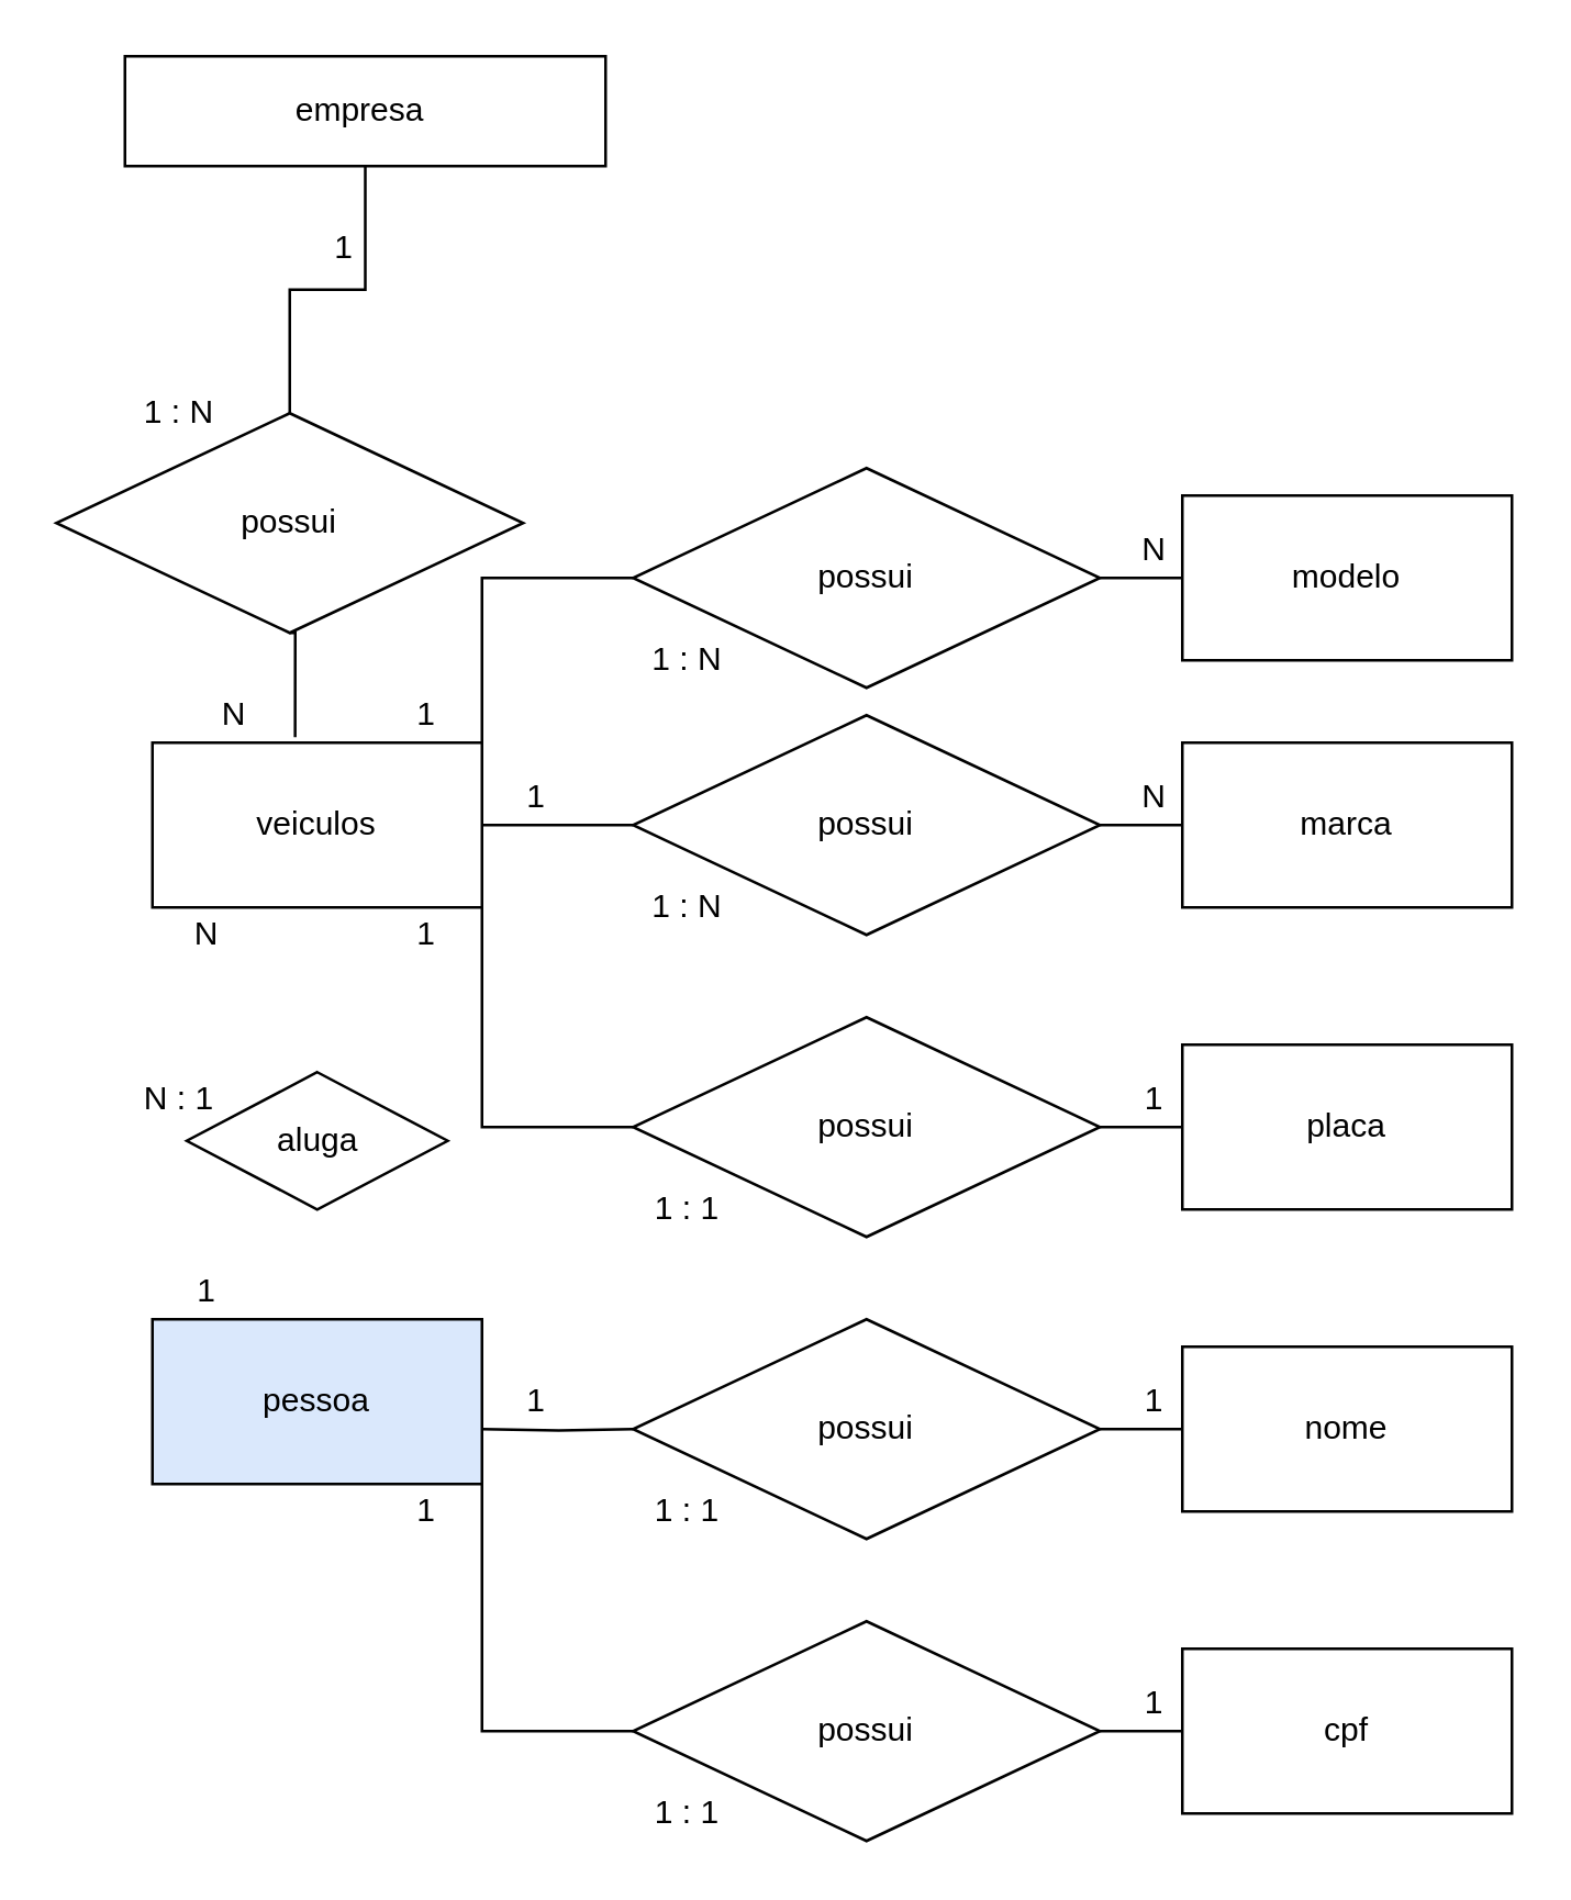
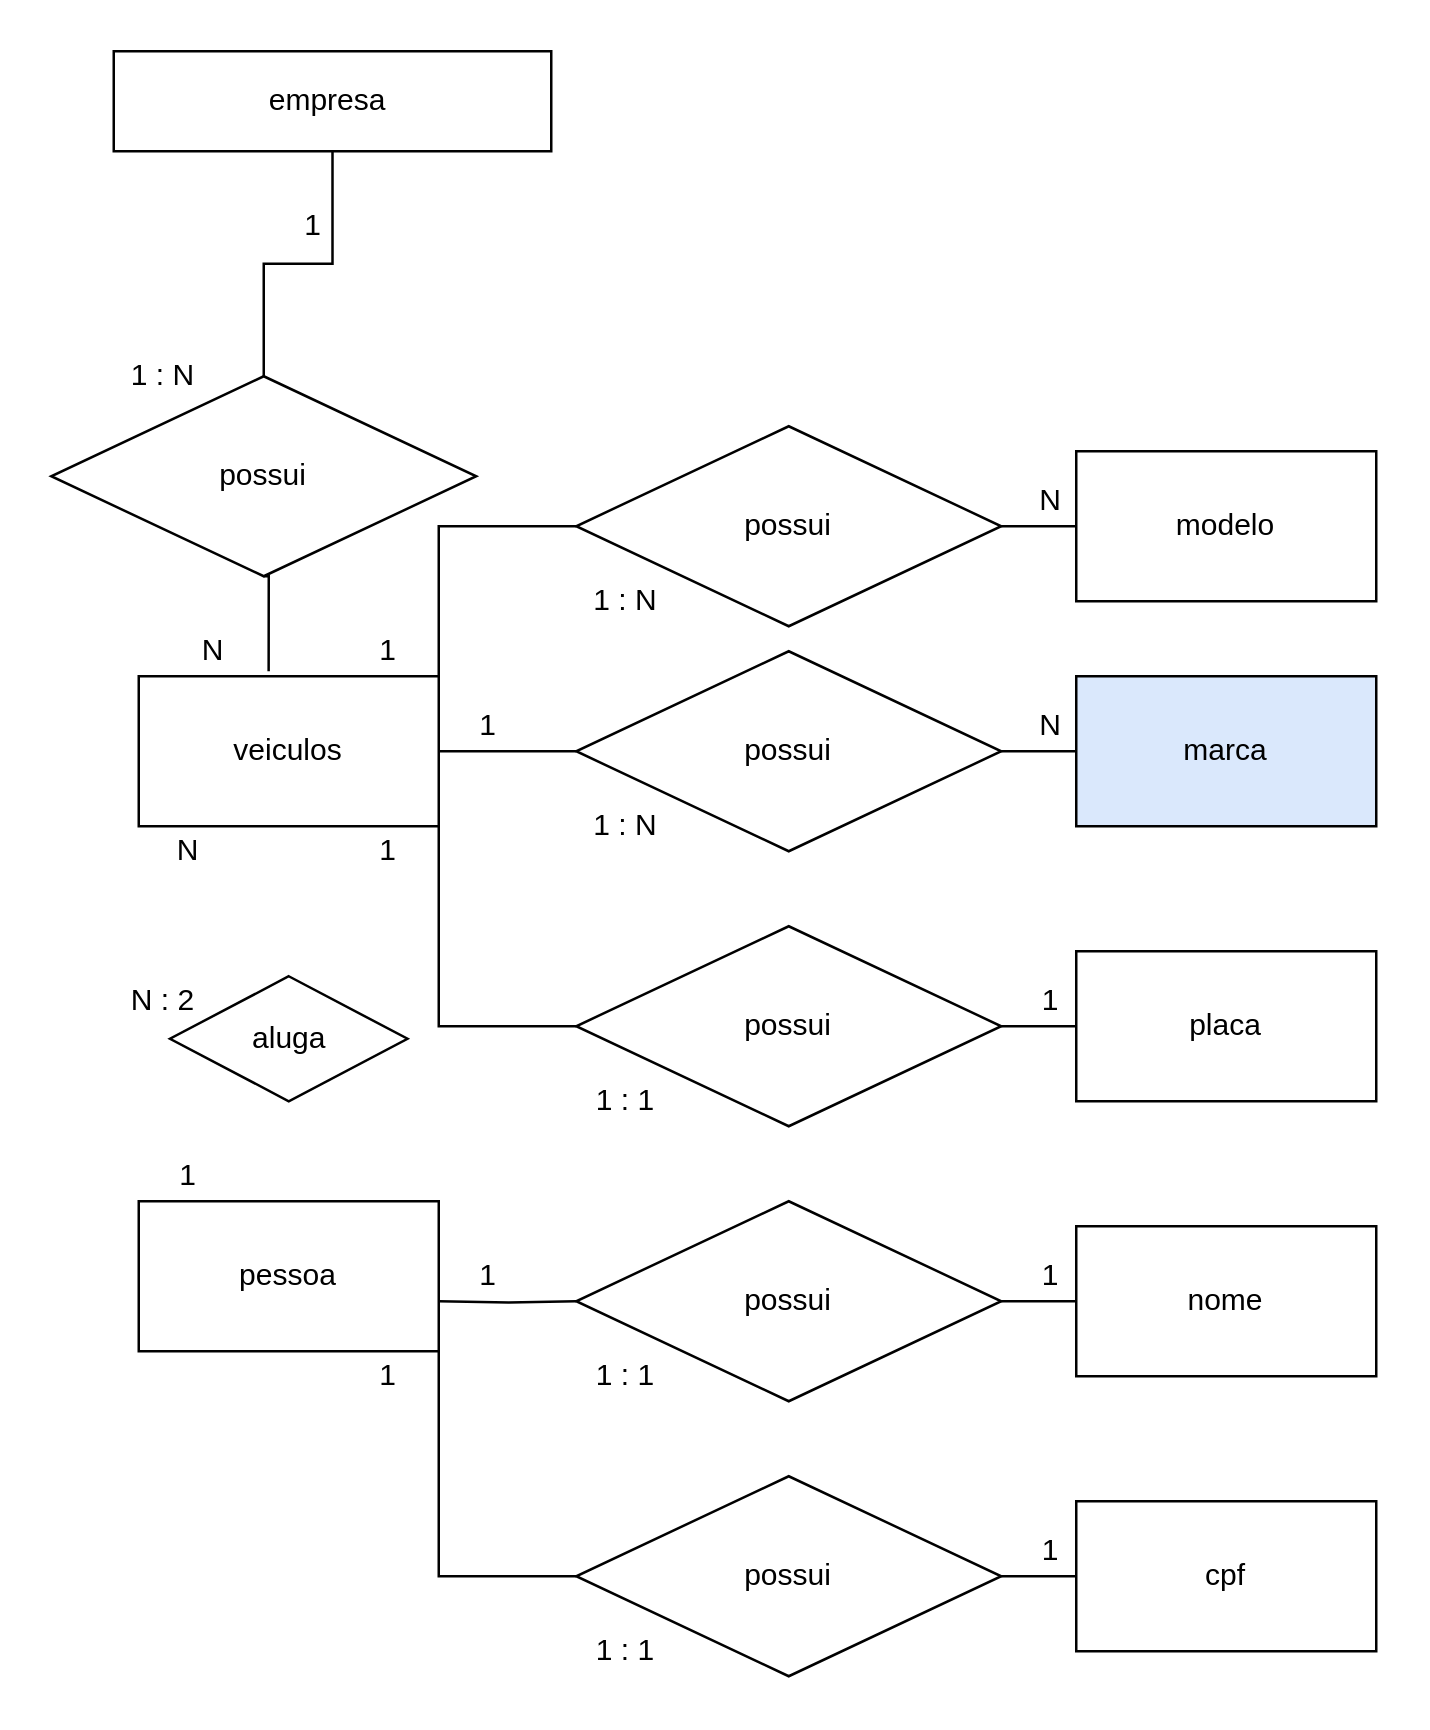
- <mxCell id="14" value="marca" style="rounded=0;whiteSpace=wrap;html=1;" parent="1" vertex="1"><mxGeometry x="430" y="270" width="120" height="60" as="geometry" /></mxCell>
+ <mxCell id="14" value="marca" style="rounded=0;whiteSpace=wrap;html=1;fillColor=#dae8fc;" parent="1" vertex="1"><mxGeometry x="430" y="270" width="120" height="60" as="geometry" /></mxCell>
- <mxCell id="46" value="N : 1" style="text;html=1;strokeColor=none;fillColor=none;align=center;verticalAlign=middle;whiteSpace=wrap;rounded=0;" parent="1" vertex="1"><mxGeometry x="45" y="390" width="40" height="20" as="geometry" /></mxCell>
+ <mxCell id="46" value="N : 2" style="text;html=1;strokeColor=none;fillColor=none;align=center;verticalAlign=middle;whiteSpace=wrap;rounded=0;" parent="1" vertex="1"><mxGeometry x="45" y="390" width="40" height="20" as="geometry" /></mxCell>
- <mxCell id="31" value="pessoa" style="rounded=0;whiteSpace=wrap;html=1;fillColor=#dae8fc;" parent="1" vertex="1"><mxGeometry x="55" y="480" width="120" height="60" as="geometry" /></mxCell>
+ <mxCell id="31" value="pessoa" style="rounded=0;whiteSpace=wrap;html=1;" parent="1" vertex="1"><mxGeometry x="55" y="480" width="120" height="60" as="geometry" /></mxCell>
